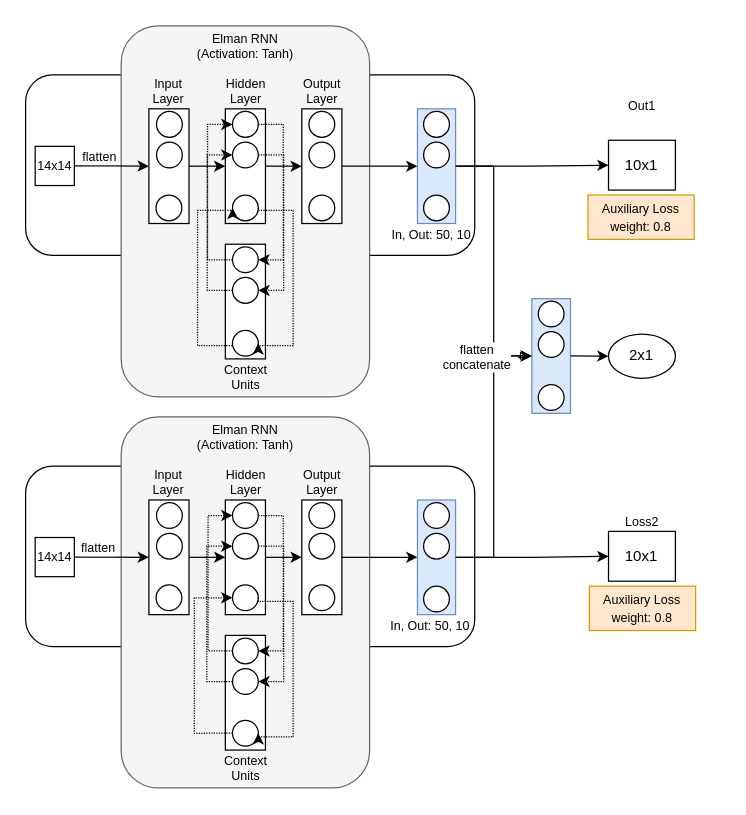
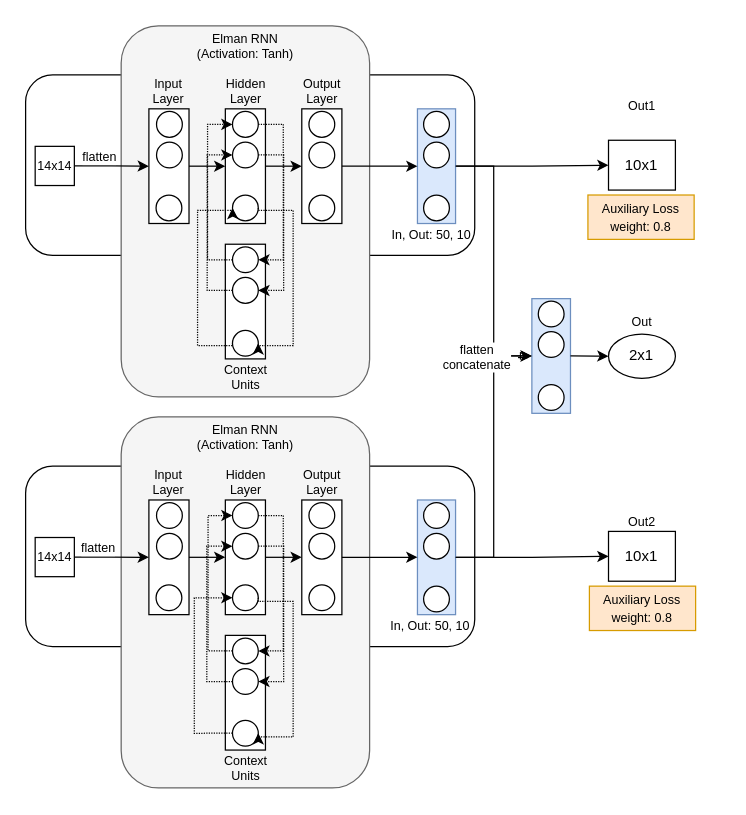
+ <mxCell id="83" value="Out" style="text;html=1;strokeColor=none;fillColor=none;align=center;verticalAlign=middle;whiteSpace=wrap;rounded=0;fontSize=10;" parent="2" vertex="1"><mxGeometry x="477.941" y="228.75" width="30.588" height="16.053" as="geometry" /></mxCell>
- <mxCell id="98" value="&lt;font style=&quot;font-size: 10px&quot;&gt;Loss2&lt;/font&gt;" style="text;html=1;align=center;verticalAlign=middle;resizable=0;points=[];autosize=1;strokeColor=none;" vertex="1" parent="2"><mxGeometry x="473.24" y="387" width="40" height="20" as="geometry" /></mxCell>
+ <mxCell id="98" value="&lt;font style=&quot;font-size: 10px&quot;&gt;Out2&lt;/font&gt;" style="text;html=1;align=center;verticalAlign=middle;resizable=0;points=[];autosize=1;strokeColor=none;" vertex="1" parent="2"><mxGeometry x="473.24" y="387" width="40" height="20" as="geometry" /></mxCell>
